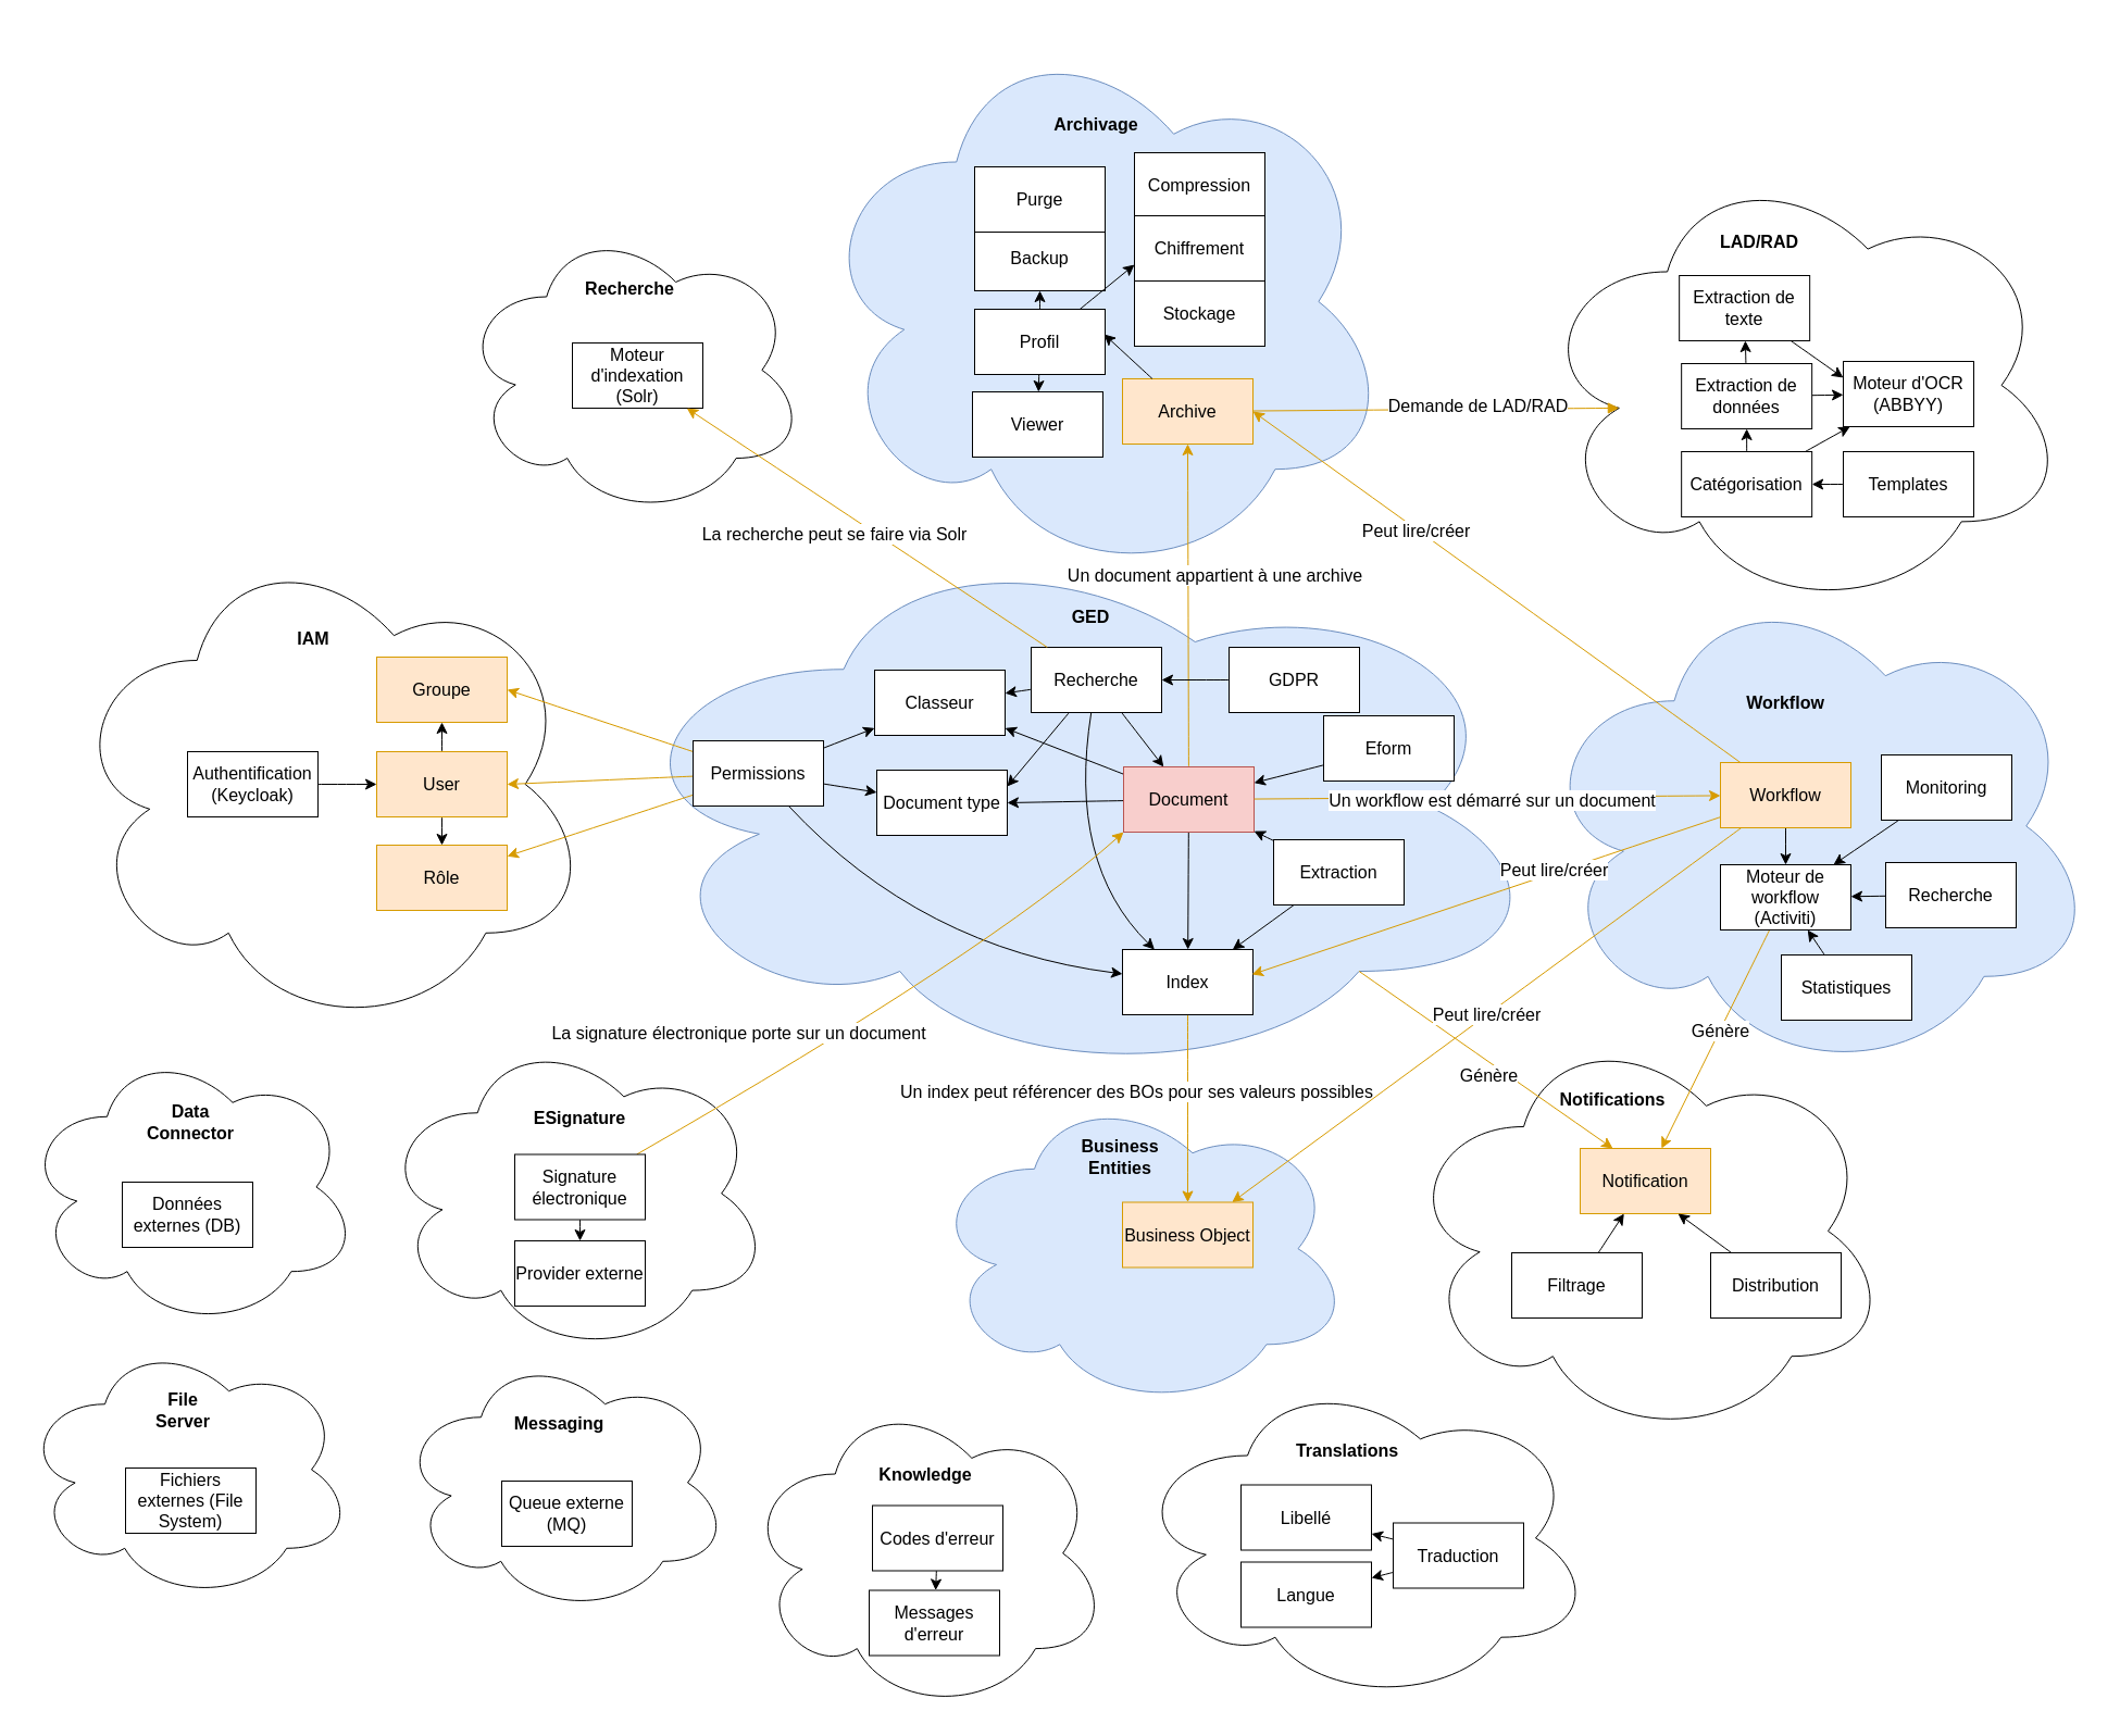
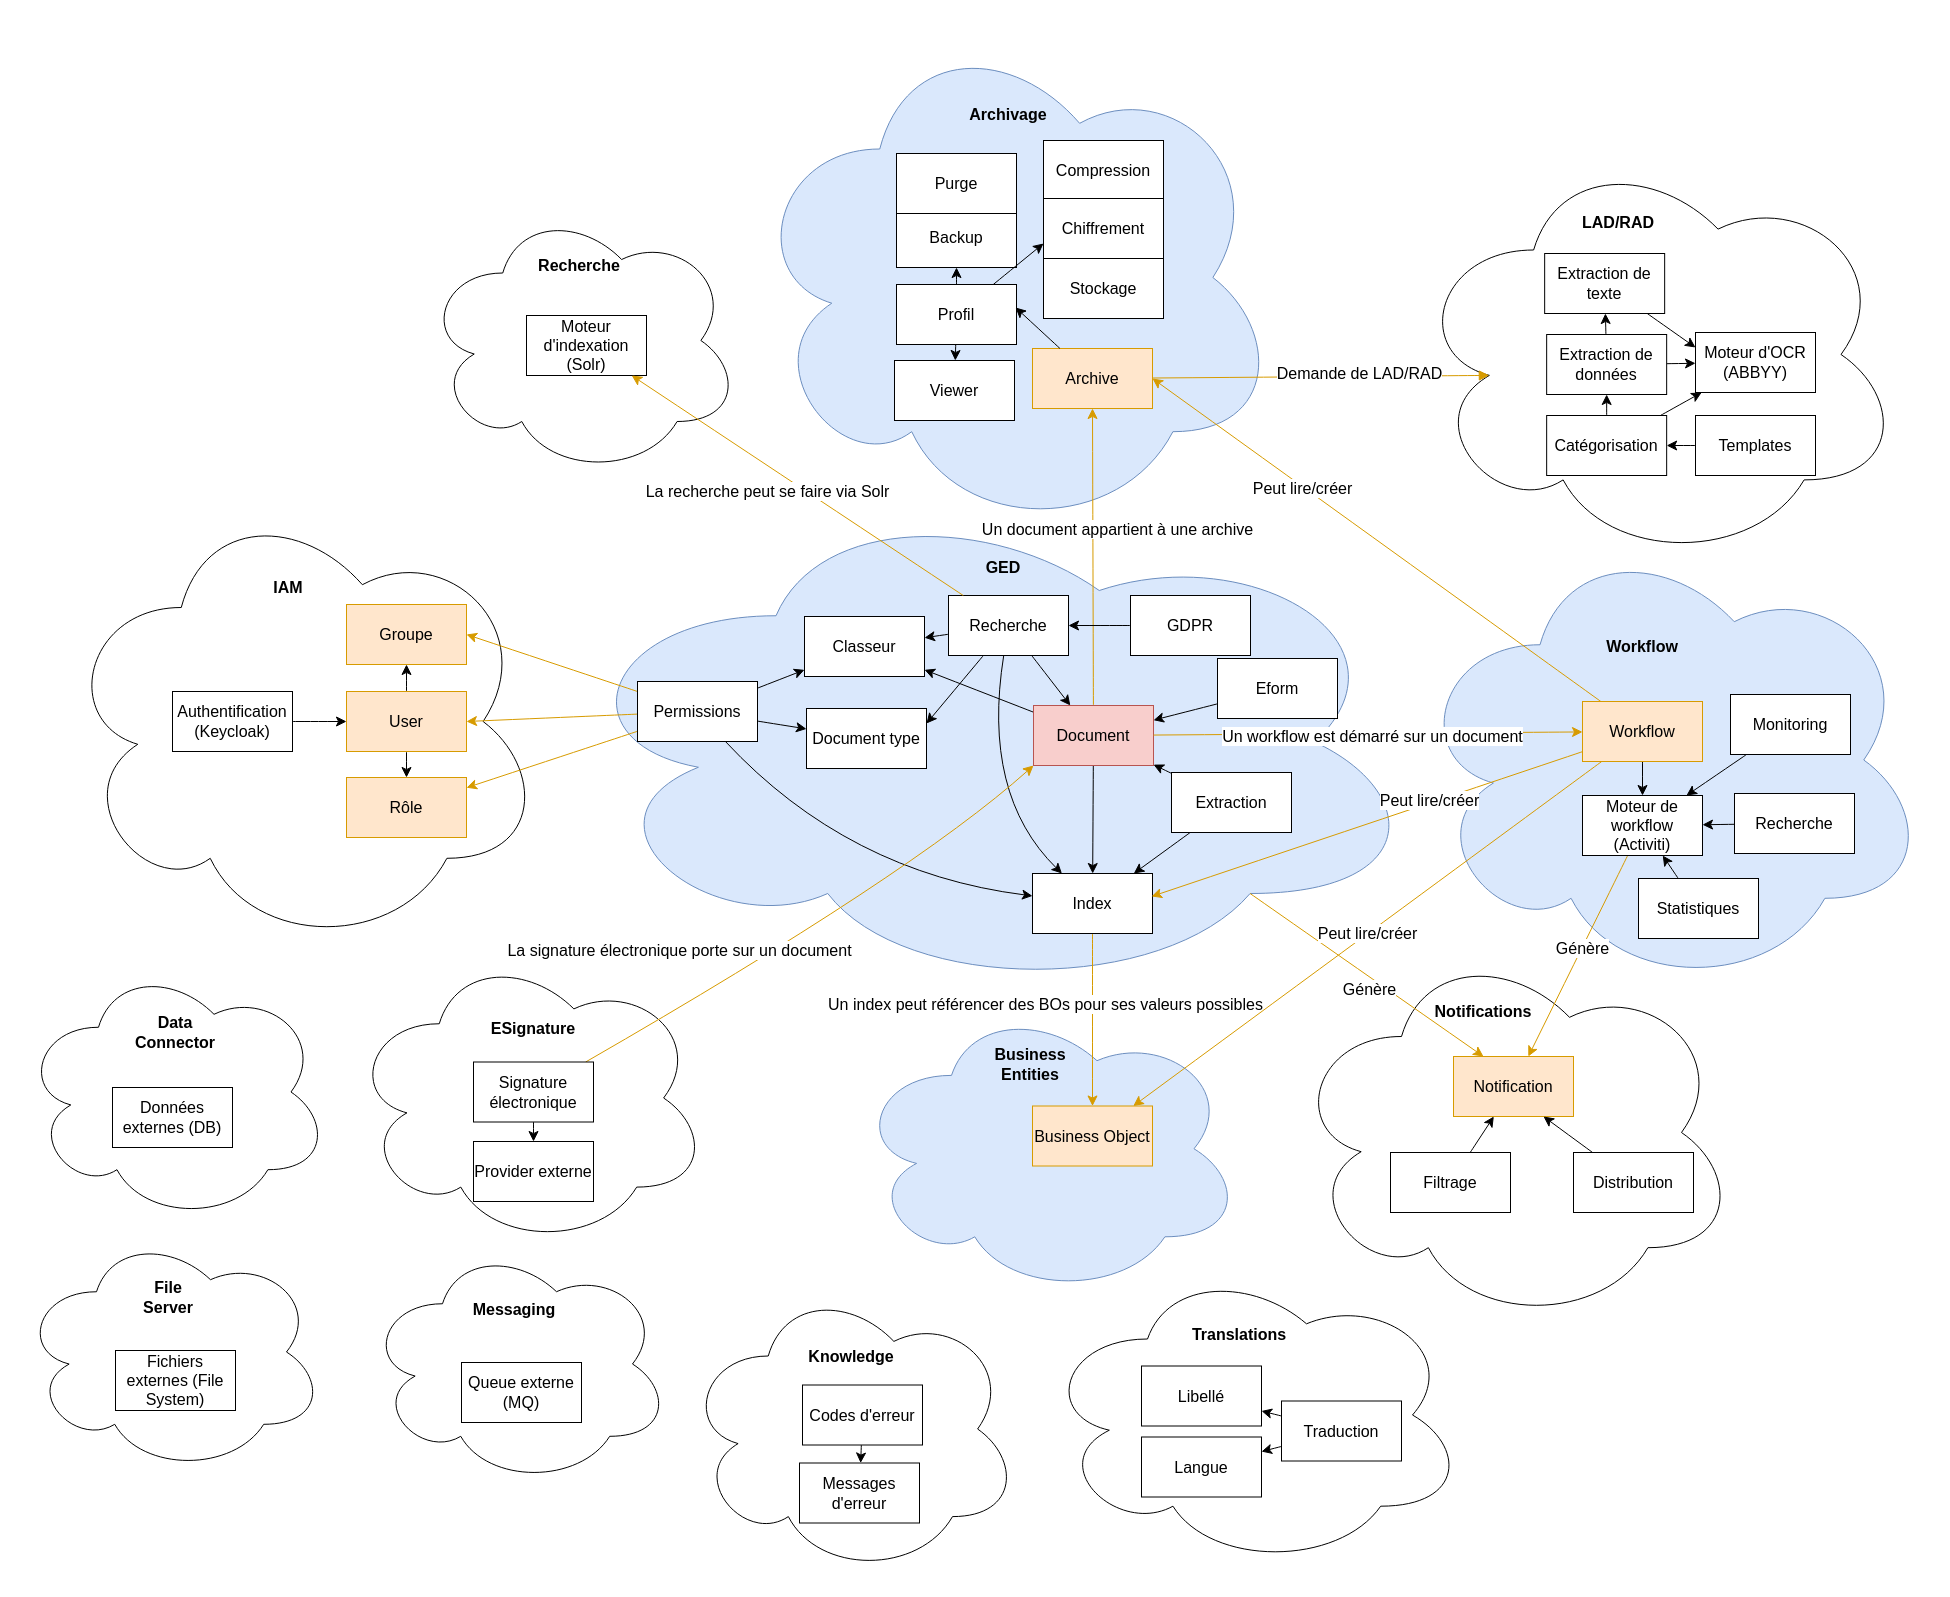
- <mxCell id="8" style="edgeStyle=none;curved=1;rounded=0;orthogonalLoop=1;jettySize=auto;html=1;entryX=1;entryY=0.5;entryDx=0;entryDy=0;fontSize=12;startSize=8;endSize=8;" parent="1" source="12" target="18" edge="1"><mxGeometry relative="1" as="geometry" /></mxCell>
